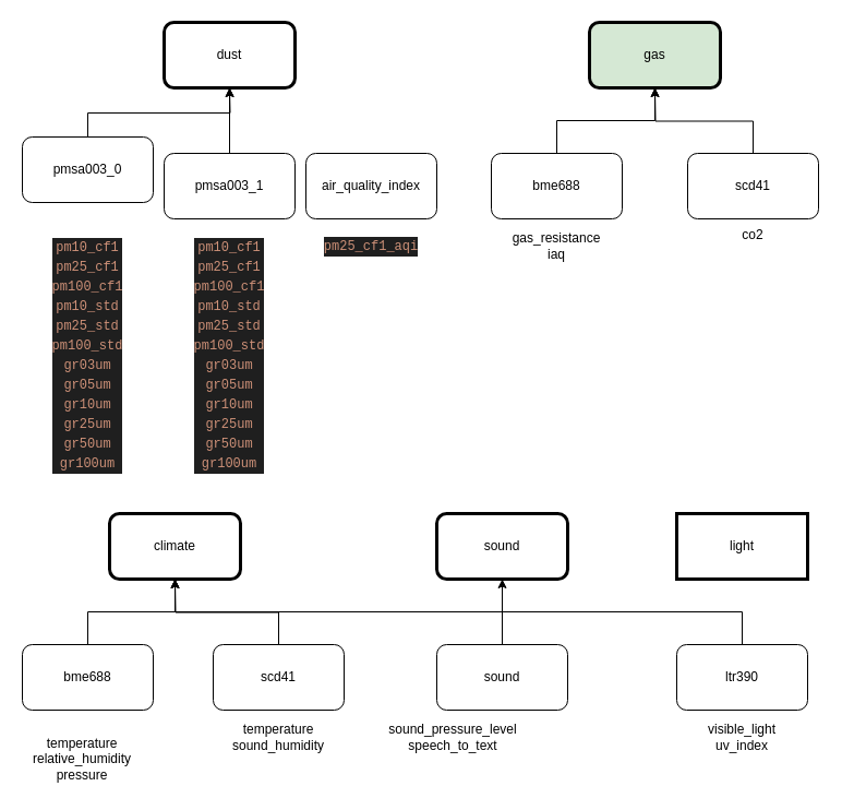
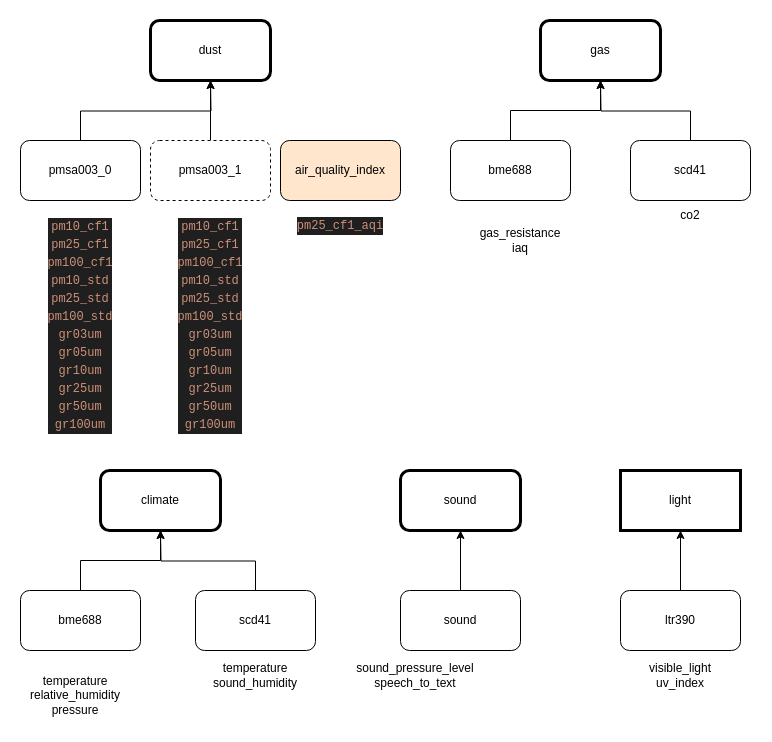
- <mxCell id="3" value="gas" style="rounded=1;whiteSpace=wrap;html=1;labelPosition=center;verticalLabelPosition=middle;align=center;verticalAlign=middle;strokeWidth=3;fillColor=#d5e8d4;" vertex="1" parent="1"><mxGeometry x="540" y="20" width="120" height="60" as="geometry" /></mxCell>
+ <mxCell id="3" value="gas" style="rounded=1;whiteSpace=wrap;html=1;labelPosition=center;verticalLabelPosition=middle;align=center;verticalAlign=middle;strokeWidth=3;" vertex="1" parent="1"><mxGeometry x="540" y="20" width="120" height="60" as="geometry" /></mxCell>
- <mxCell id="8" value="pmsa003_0" style="rounded=1;whiteSpace=wrap;html=1;labelPosition=center;verticalLabelPosition=middle;align=center;verticalAlign=middle;" vertex="1" parent="1"><mxGeometry x="20" y="125" width="120" height="60" as="geometry" /></mxCell>
+ <mxCell id="8" value="pmsa003_0" style="rounded=1;whiteSpace=wrap;html=1;labelPosition=center;verticalLabelPosition=middle;align=center;verticalAlign=middle;" vertex="1" parent="1"><mxGeometry x="20" y="140" width="120" height="60" as="geometry" /></mxCell>
- <mxCell id="23" value="pmsa003_1" style="rounded=1;whiteSpace=wrap;html=1;labelPosition=center;verticalLabelPosition=middle;align=center;verticalAlign=middle;" vertex="1" parent="1"><mxGeometry x="150" y="140" width="120" height="60" as="geometry" /></mxCell>
+ <mxCell id="23" value="pmsa003_1" style="rounded=1;whiteSpace=wrap;html=1;labelPosition=center;verticalLabelPosition=middle;align=center;verticalAlign=middle;dashed=1;" vertex="1" parent="1"><mxGeometry x="150" y="140" width="120" height="60" as="geometry" /></mxCell>
- <mxCell id="9" value="air_quality_index" style="rounded=1;whiteSpace=wrap;html=1;labelPosition=center;verticalLabelPosition=middle;align=center;verticalAlign=middle;" vertex="1" parent="1"><mxGeometry x="280" y="140" width="120" height="60" as="geometry" /></mxCell>
+ <mxCell id="9" value="air_quality_index" style="rounded=1;whiteSpace=wrap;html=1;labelPosition=center;verticalLabelPosition=middle;align=center;verticalAlign=middle;fillColor=#ffe6cc;" vertex="1" parent="1"><mxGeometry x="280" y="140" width="120" height="60" as="geometry" /></mxCell>
- <mxCell id="27" value="gas_resistance&lt;div&gt;iaq&lt;/div&gt;" style="text;html=1;align=center;verticalAlign=middle;whiteSpace=wrap;rounded=0;" vertex="1" parent="1"><mxGeometry x="460" y="210" width="100" height="30" as="geometry" /></mxCell>
+ <mxCell id="27" value="gas_resistance&lt;div&gt;iaq&lt;/div&gt;" style="text;html=1;align=center;verticalAlign=middle;whiteSpace=wrap;rounded=0;" vertex="1" parent="1"><mxGeometry x="470" y="225" width="100" height="30" as="geometry" /></mxCell>
- <mxCell id="20" style="edgeStyle=orthogonalEdgeStyle;rounded=0;orthogonalLoop=1;jettySize=auto;html=1;exitX=0.5;exitY=0;exitDx=0;exitDy=0;" edge="1" parent="1" source="21" target="4"><mxGeometry relative="1" as="geometry" /></mxCell>
+ <mxCell id="20" style="edgeStyle=orthogonalEdgeStyle;rounded=0;orthogonalLoop=1;jettySize=auto;html=1;exitX=0.5;exitY=0;exitDx=0;exitDy=0;entryX=0.5;entryY=1;entryDx=0;entryDy=0;" edge="1" parent="1" source="21" target="6"><mxGeometry relative="1" as="geometry" /></mxCell>
